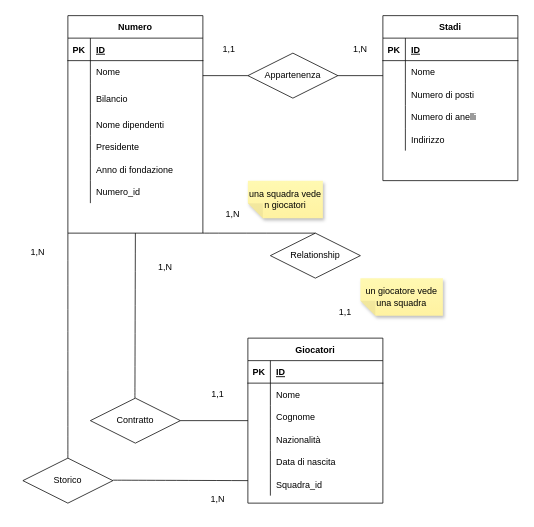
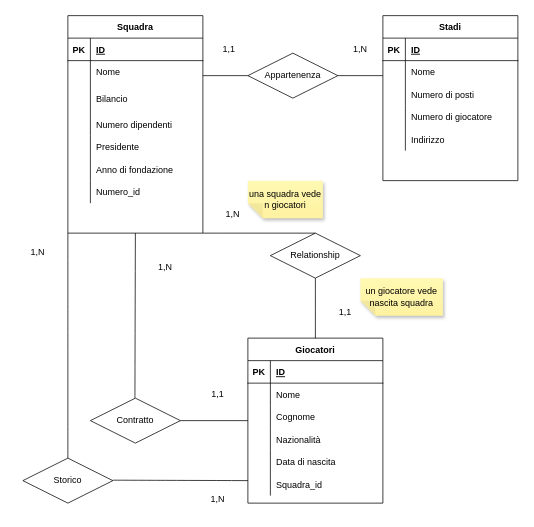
- <mxCell id="2" value="Numero" style="shape=table;startSize=30;container=1;collapsible=1;childLayout=tableLayout;fixedRows=1;rowLines=0;fontStyle=1;align=center;resizeLast=1;hachureGap=4;" vertex="1" parent="1"><mxGeometry x="90" y="20" width="180" height="290" as="geometry"><mxRectangle x="210" y="180" width="90" height="30" as="alternateBounds" /></mxGeometry></mxCell>
+ <mxCell id="2" value="Squadra" style="shape=table;startSize=30;container=1;collapsible=1;childLayout=tableLayout;fixedRows=1;rowLines=0;fontStyle=1;align=center;resizeLast=1;hachureGap=4;" vertex="1" parent="1"><mxGeometry x="90" y="20" width="180" height="290" as="geometry"><mxRectangle x="210" y="180" width="90" height="30" as="alternateBounds" /></mxGeometry></mxCell>
- <mxCell id="36" value="Numero di anelli" style="shape=partialRectangle;connectable=0;fillColor=none;top=0;left=0;bottom=0;right=0;align=left;spacingLeft=6;overflow=hidden;hachureGap=4;" vertex="1" parent="34"><mxGeometry x="30" width="150" height="30" as="geometry"><mxRectangle width="150" height="30" as="alternateBounds" /></mxGeometry></mxCell>
+ <mxCell id="36" value="Numero di giocatore" style="shape=partialRectangle;connectable=0;fillColor=none;top=0;left=0;bottom=0;right=0;align=left;spacingLeft=6;overflow=hidden;hachureGap=4;" vertex="1" parent="34"><mxGeometry x="30" width="150" height="30" as="geometry"><mxRectangle width="150" height="30" as="alternateBounds" /></mxGeometry></mxCell>
- <mxCell id="14" value="Nome dipendenti " style="shape=partialRectangle;connectable=0;fillColor=none;top=0;left=0;bottom=0;right=0;align=left;spacingLeft=6;overflow=hidden;hachureGap=4;" vertex="1" parent="12"><mxGeometry x="30" width="150" height="30" as="geometry"><mxRectangle width="150" height="30" as="alternateBounds" /></mxGeometry></mxCell>
+ <mxCell id="14" value="Numero dipendenti " style="shape=partialRectangle;connectable=0;fillColor=none;top=0;left=0;bottom=0;right=0;align=left;spacingLeft=6;overflow=hidden;hachureGap=4;" vertex="1" parent="12"><mxGeometry x="30" width="150" height="30" as="geometry"><mxRectangle width="150" height="30" as="alternateBounds" /></mxGeometry></mxCell>
- <mxCell id="75" value="un giocatore vede una squadra" style="shape=note;whiteSpace=wrap;html=1;backgroundOutline=1;fontColor=#000000;darkOpacity=0.05;fillColor=#FFF9B2;strokeColor=none;fillStyle=solid;direction=west;gradientDirection=north;gradientColor=#FFF2A1;shadow=1;size=20;pointerEvents=1;hachureGap=4;" vertex="1" parent="1"><mxGeometry x="480" y="370" width="110" height="50" as="geometry" /></mxCell>
+ <mxCell id="75" value="un giocatore vede nascita squadra" style="shape=note;whiteSpace=wrap;html=1;backgroundOutline=1;fontColor=#000000;darkOpacity=0.05;fillColor=#FFF9B2;strokeColor=none;fillStyle=solid;direction=west;gradientDirection=north;gradientColor=#FFF2A1;shadow=1;size=20;pointerEvents=1;hachureGap=4;" vertex="1" parent="1"><mxGeometry x="480" y="370" width="110" height="50" as="geometry" /></mxCell>
+ <mxCell id="71" value="" style="endArrow=none;html=1;rounded=0;startSize=14;endSize=14;sourcePerimeterSpacing=8;targetPerimeterSpacing=8;curved=1;entryX=0.5;entryY=0;entryDx=0;entryDy=0;exitX=0.5;exitY=1;exitDx=0;exitDy=0;" edge="1" parent="1" source="69" target="45"><mxGeometry relative="1" as="geometry"><mxPoint x="510" y="389" as="sourcePoint" /><mxPoint x="670" y="389" as="targetPoint" /><Array as="points"><mxPoint x="420" y="420" /></Array></mxGeometry></mxCell>
